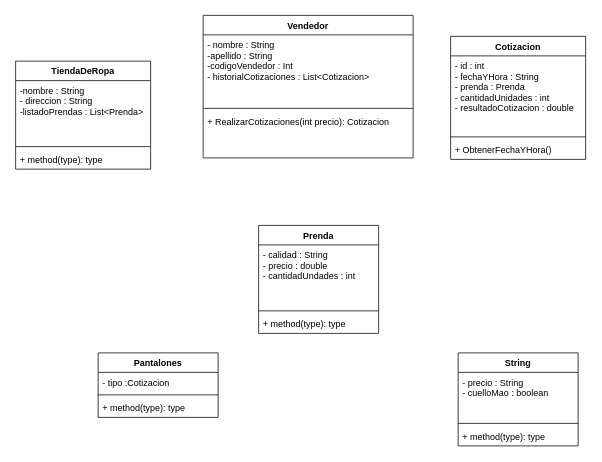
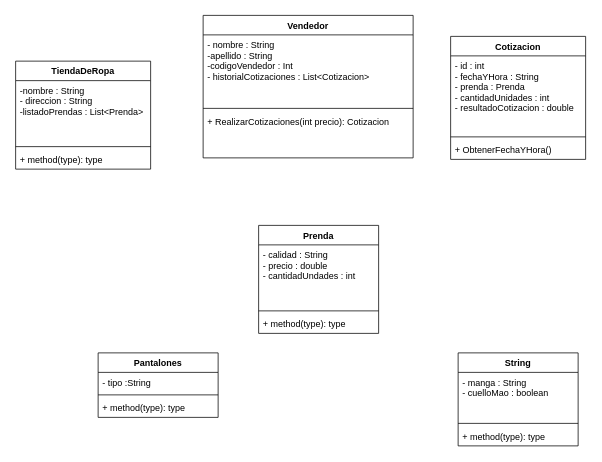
- <mxCell id="19" value="- tipo :Cotizacion" style="text;strokeColor=none;fillColor=none;align=left;verticalAlign=top;spacingLeft=4;spacingRight=4;overflow=hidden;rotatable=0;points=[[0,0.5],[1,0.5]];portConstraint=eastwest;" vertex="1" parent="18"><mxGeometry y="26" width="160" height="26" as="geometry" /></mxCell>
+ <mxCell id="19" value="- tipo :String" style="text;strokeColor=none;fillColor=none;align=left;verticalAlign=top;spacingLeft=4;spacingRight=4;overflow=hidden;rotatable=0;points=[[0,0.5],[1,0.5]];portConstraint=eastwest;" vertex="1" parent="18"><mxGeometry y="26" width="160" height="26" as="geometry" /></mxCell>
- <mxCell id="23" value="- precio : String&#10;- cuelloMao : boolean&#10;" style="text;strokeColor=none;fillColor=none;align=left;verticalAlign=top;spacingLeft=4;spacingRight=4;overflow=hidden;rotatable=0;points=[[0,0.5],[1,0.5]];portConstraint=eastwest;" vertex="1" parent="22"><mxGeometry y="26" width="160" height="64" as="geometry" /></mxCell>
+ <mxCell id="23" value="- manga : String&#10;- cuelloMao : boolean&#10;" style="text;strokeColor=none;fillColor=none;align=left;verticalAlign=top;spacingLeft=4;spacingRight=4;overflow=hidden;rotatable=0;points=[[0,0.5],[1,0.5]];portConstraint=eastwest;" vertex="1" parent="22"><mxGeometry y="26" width="160" height="64" as="geometry" /></mxCell>
